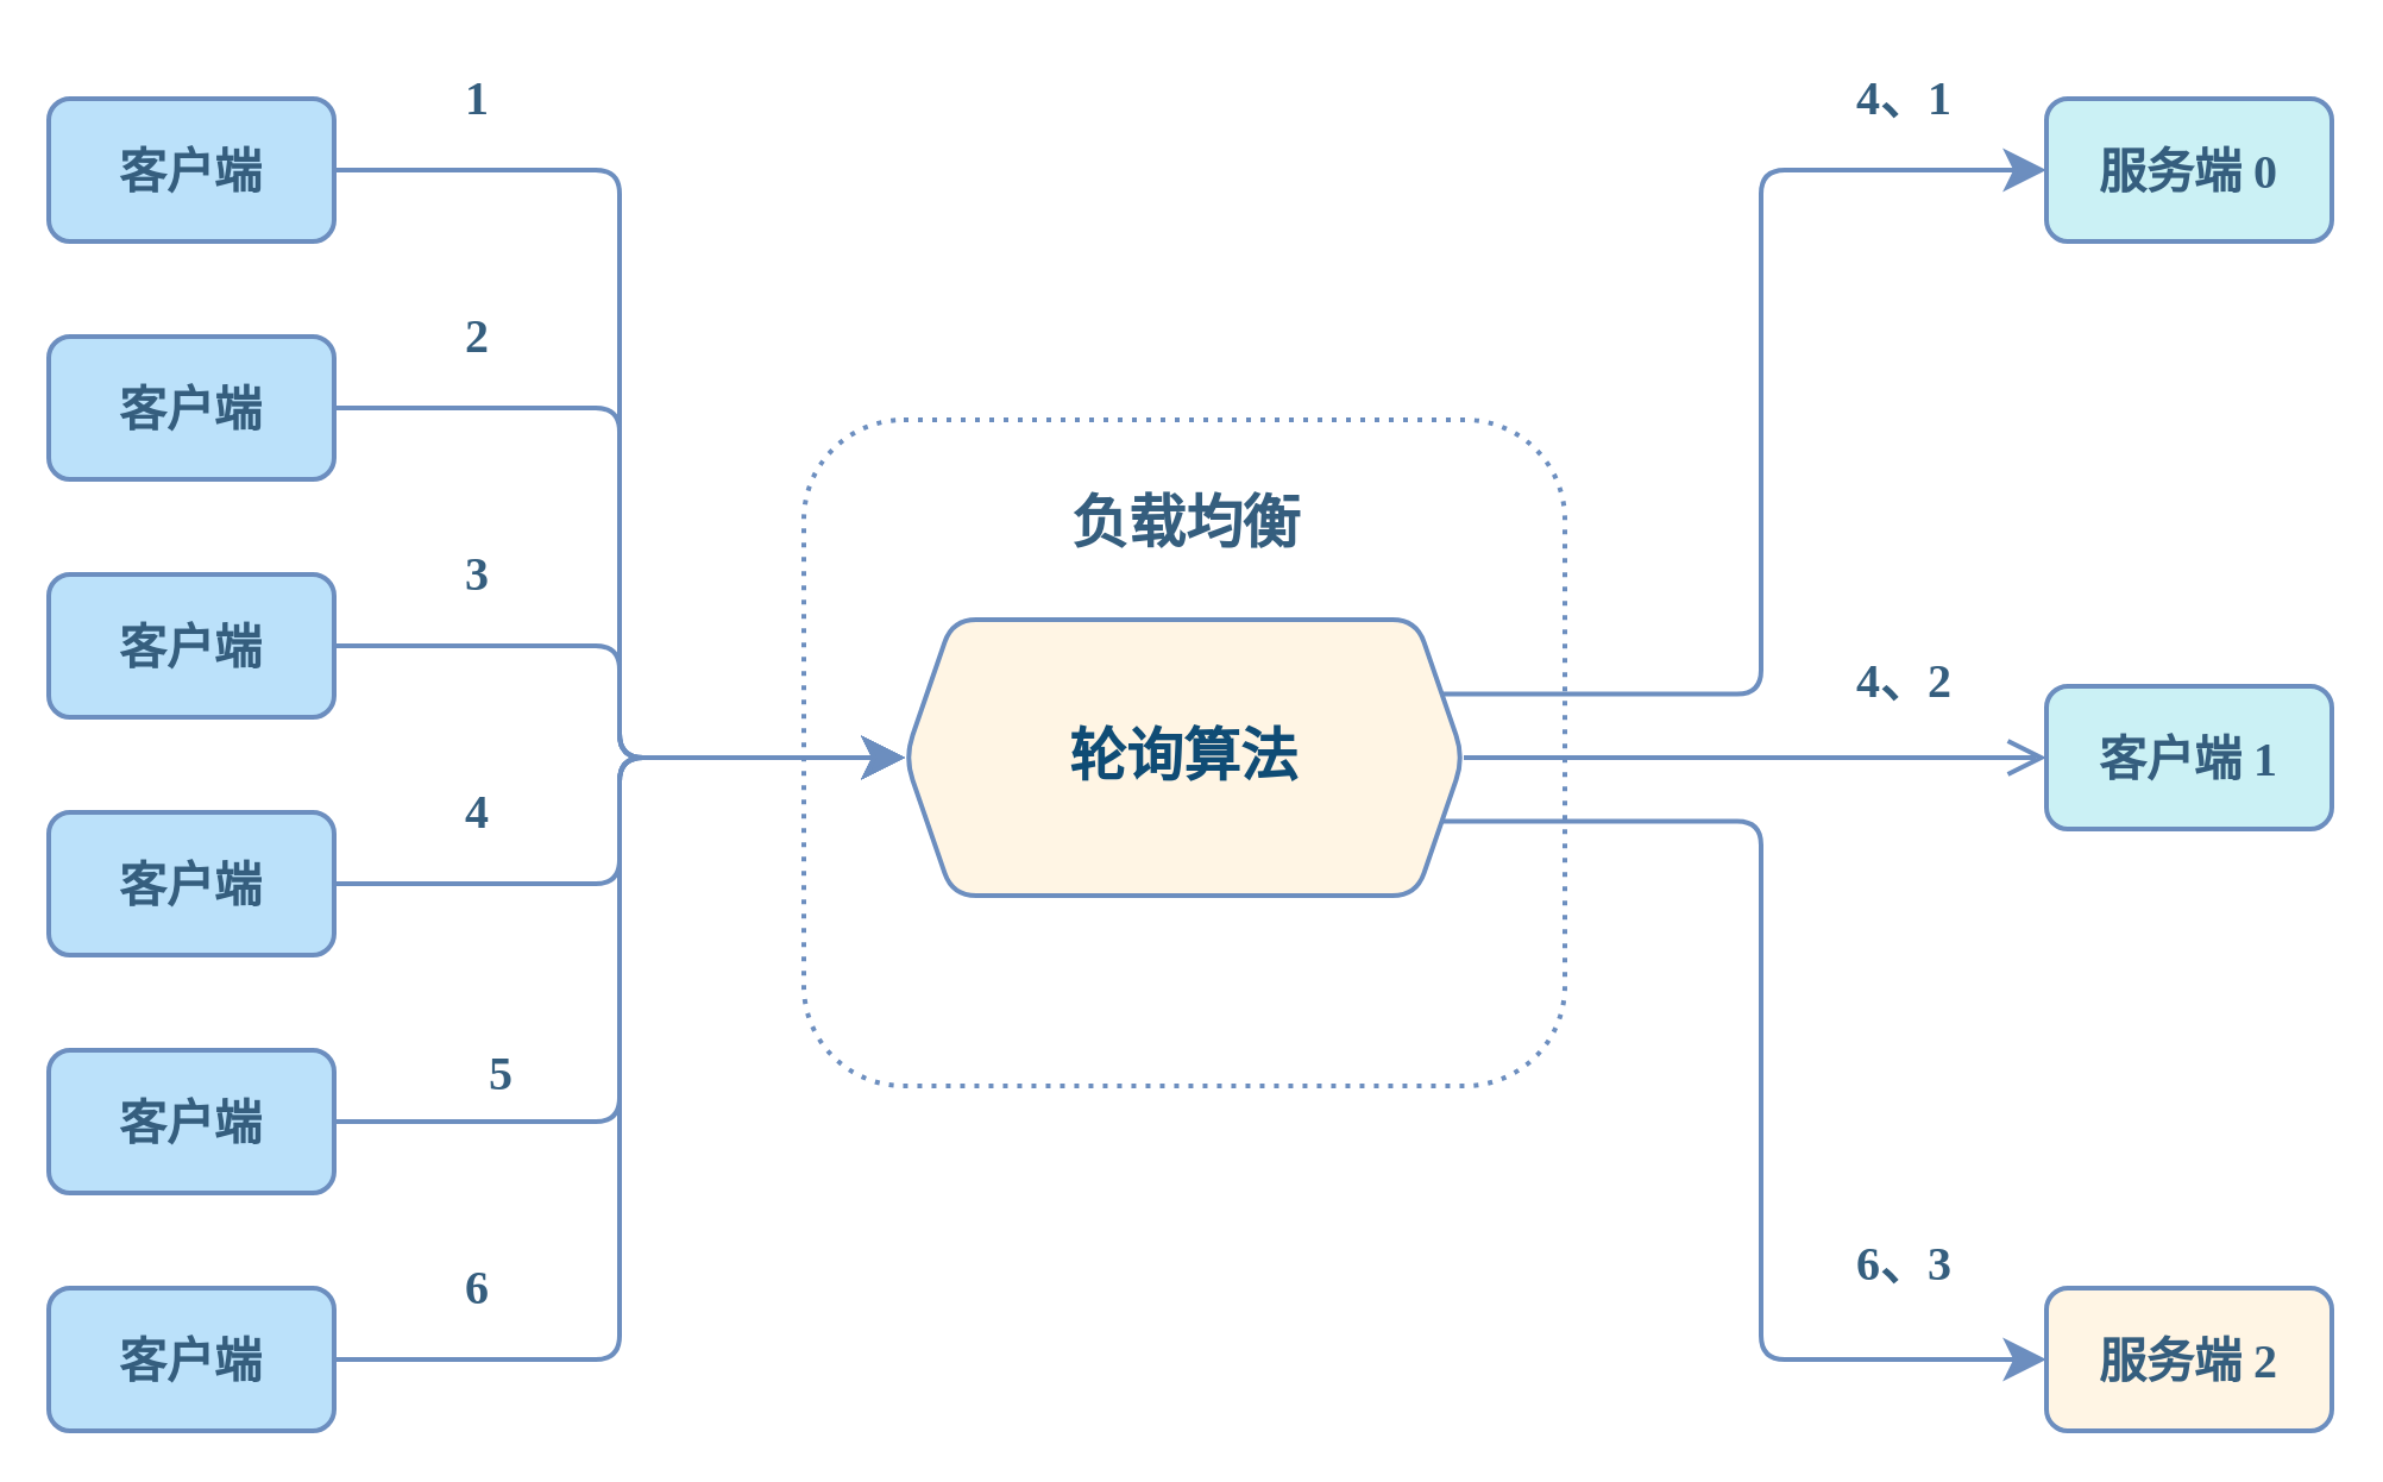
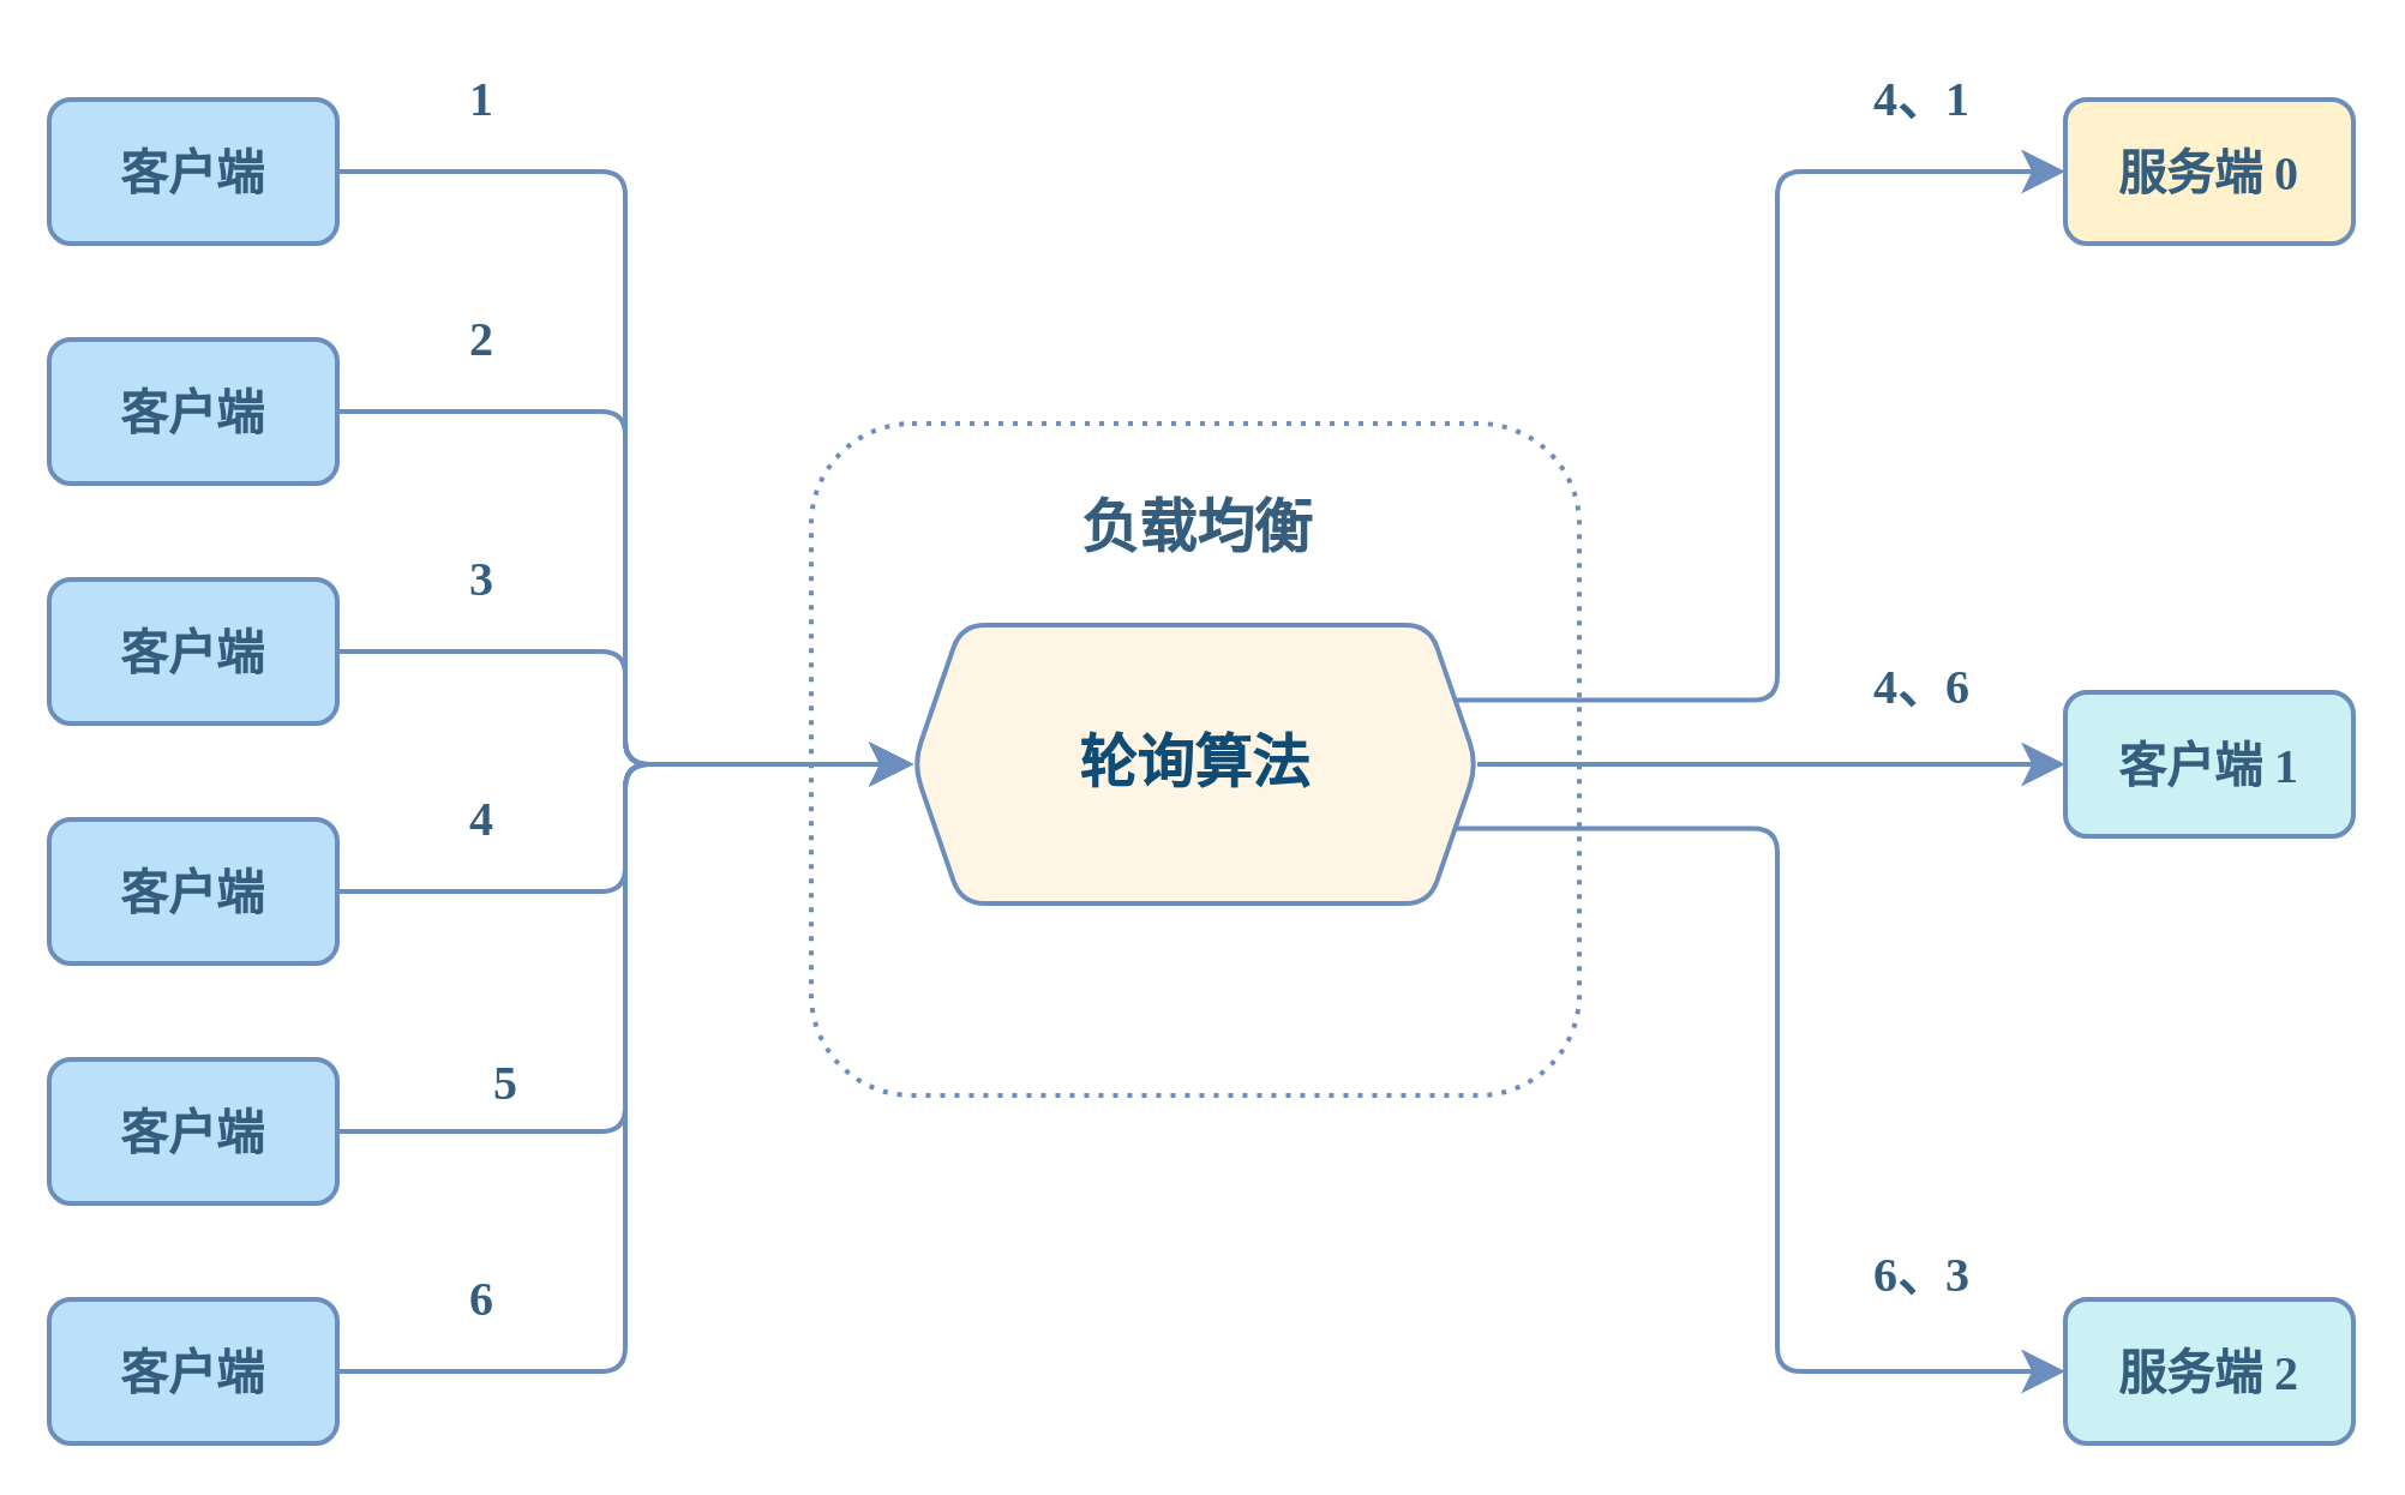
- <mxCell id="19" value="服务端 0" style="rounded=1;whiteSpace=wrap;html=1;hachureGap=4;fontFamily=Comic Sans MS;fontSize=20;fillColor=#CBF1F5;strokeColor=#6C8EBF;fontColor=#355E7E;shadow=0;fontStyle=1;strokeWidth=2;" parent="1" vertex="1"><mxGeometry x="860" y="41" width="120" height="60" as="geometry" /></mxCell>
+ <mxCell id="19" value="服务端 0" style="rounded=1;whiteSpace=wrap;html=1;hachureGap=4;fontFamily=Comic Sans MS;fontSize=20;fillColor=#fff2cc;strokeColor=#6C8EBF;fontColor=#355E7E;shadow=0;fontStyle=1;strokeWidth=2;" parent="1" vertex="1"><mxGeometry x="860" y="41" width="120" height="60" as="geometry" /></mxCell>
- <mxCell id="28" value="4、2" style="text;html=1;align=center;verticalAlign=middle;resizable=0;points=[];autosize=1;strokeColor=none;fillColor=none;fontSize=20;fontFamily=Comic Sans MS;fontStyle=1;fontColor=#355E7E;" parent="1" vertex="1"><mxGeometry x="765" y="265" width="70" height="40" as="geometry" /></mxCell>
+ <mxCell id="28" value="4、6" style="text;html=1;align=center;verticalAlign=middle;resizable=0;points=[];autosize=1;strokeColor=none;fillColor=none;fontSize=20;fontFamily=Comic Sans MS;fontStyle=1;fontColor=#355E7E;" parent="1" vertex="1"><mxGeometry x="765" y="265" width="70" height="40" as="geometry" /></mxCell>
- <mxCell id="18" style="edgeStyle=orthogonalEdgeStyle;rounded=1;hachureGap=4;orthogonalLoop=1;jettySize=auto;html=1;exitX=1;exitY=0.5;exitDx=0;exitDy=0;entryX=0;entryY=0.5;entryDx=0;entryDy=0;fontFamily=Comic Sans MS;fontSize=16;fillColor=#d5e8d4;strokeColor=#6C8EBF;strokeWidth=2;targetPerimeterSpacing=0;endSize=12;startSize=12;fontColor=#355E7E;fontStyle=1;endArrow=open;" parent="1" source="16" target="17" edge="1"><mxGeometry relative="1" as="geometry"><mxPoint x="604.999" y="338.182" as="sourcePoint" /></mxGeometry></mxCell>
+ <mxCell id="18" style="edgeStyle=orthogonalEdgeStyle;rounded=1;hachureGap=4;orthogonalLoop=1;jettySize=auto;html=1;exitX=1;exitY=0.5;exitDx=0;exitDy=0;entryX=0;entryY=0.5;entryDx=0;entryDy=0;fontFamily=Comic Sans MS;fontSize=16;fillColor=#d5e8d4;strokeColor=#6C8EBF;strokeWidth=2;targetPerimeterSpacing=0;endSize=12;startSize=12;fontColor=#355E7E;fontStyle=1" parent="1" source="16" target="17" edge="1"><mxGeometry relative="1" as="geometry"><mxPoint x="604.999" y="338.182" as="sourcePoint" /></mxGeometry></mxCell>
- <mxCell id="30" value="服务端 2" style="rounded=1;whiteSpace=wrap;html=1;hachureGap=4;fontFamily=Comic Sans MS;fontSize=20;fillColor=#fff5e4;strokeColor=#6C8EBF;fontColor=#355E7E;shadow=0;fontStyle=1;strokeWidth=2;" parent="1" vertex="1"><mxGeometry x="860" y="541" width="120" height="60" as="geometry" /></mxCell>
+ <mxCell id="30" value="服务端 2" style="rounded=1;whiteSpace=wrap;html=1;hachureGap=4;fontFamily=Comic Sans MS;fontSize=20;fillColor=#CBF1F5;strokeColor=#6C8EBF;fontColor=#355E7E;shadow=0;fontStyle=1;strokeWidth=2;" parent="1" vertex="1"><mxGeometry x="860" y="541" width="120" height="60" as="geometry" /></mxCell>
